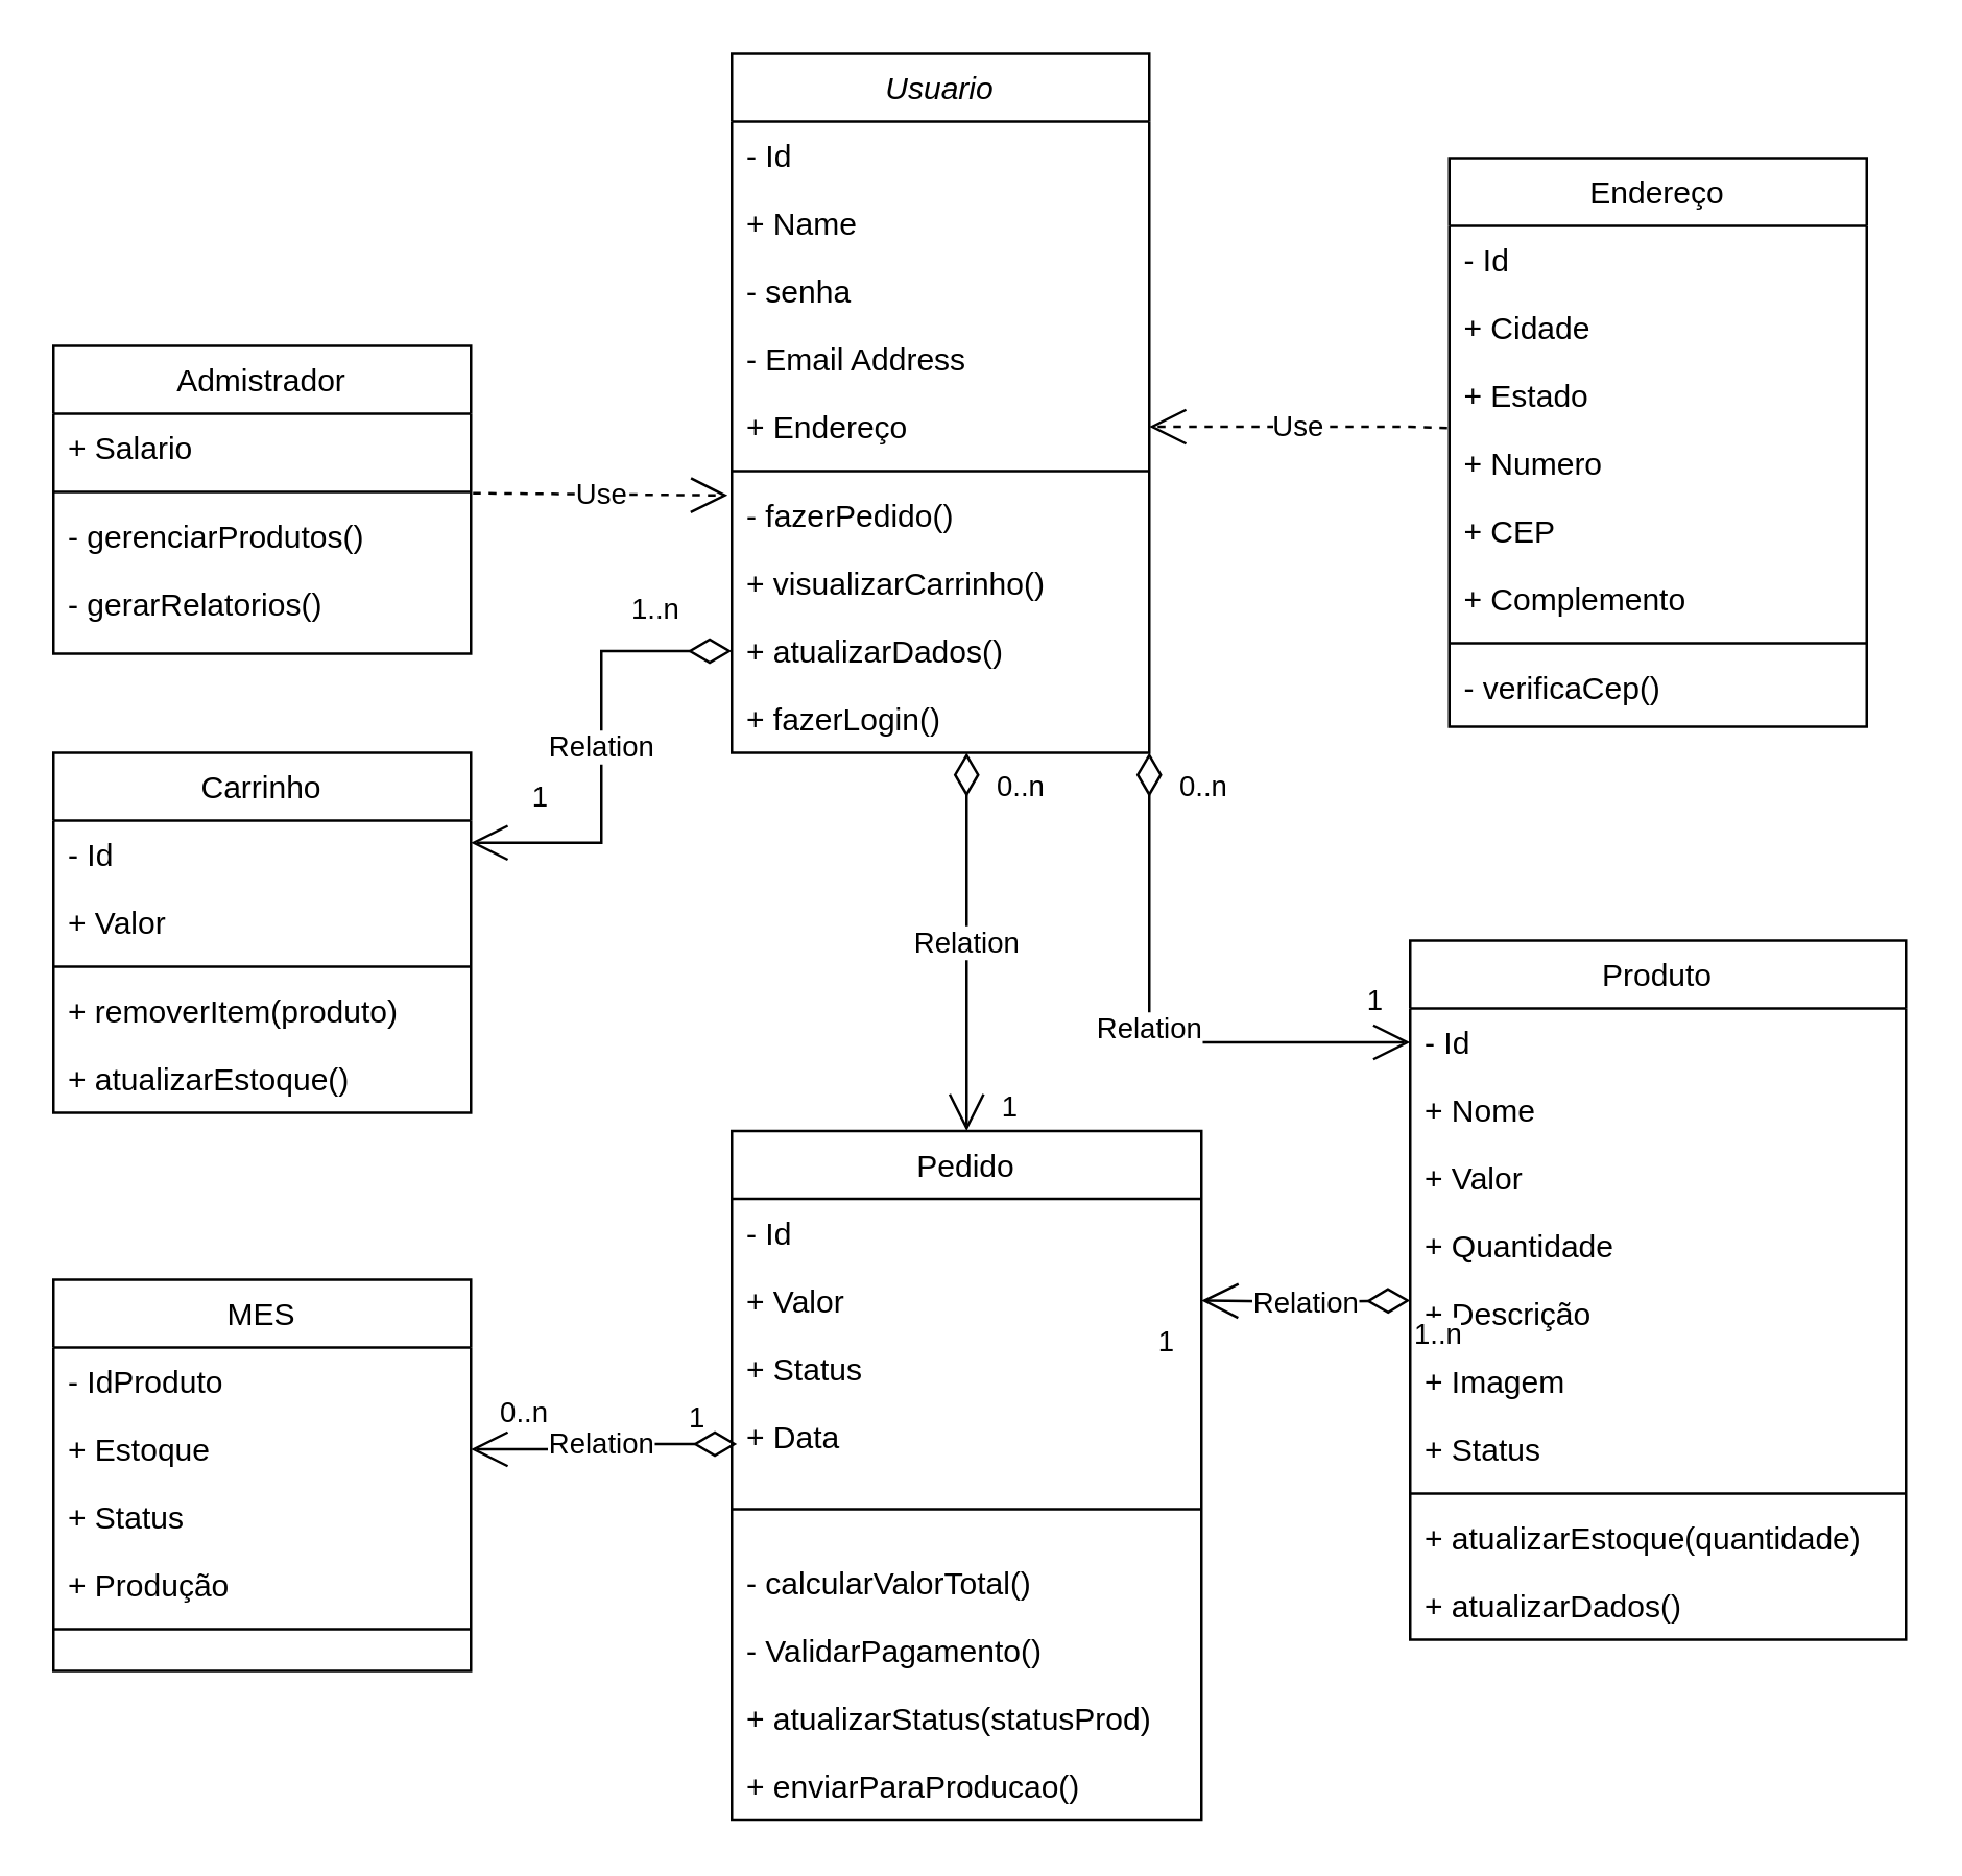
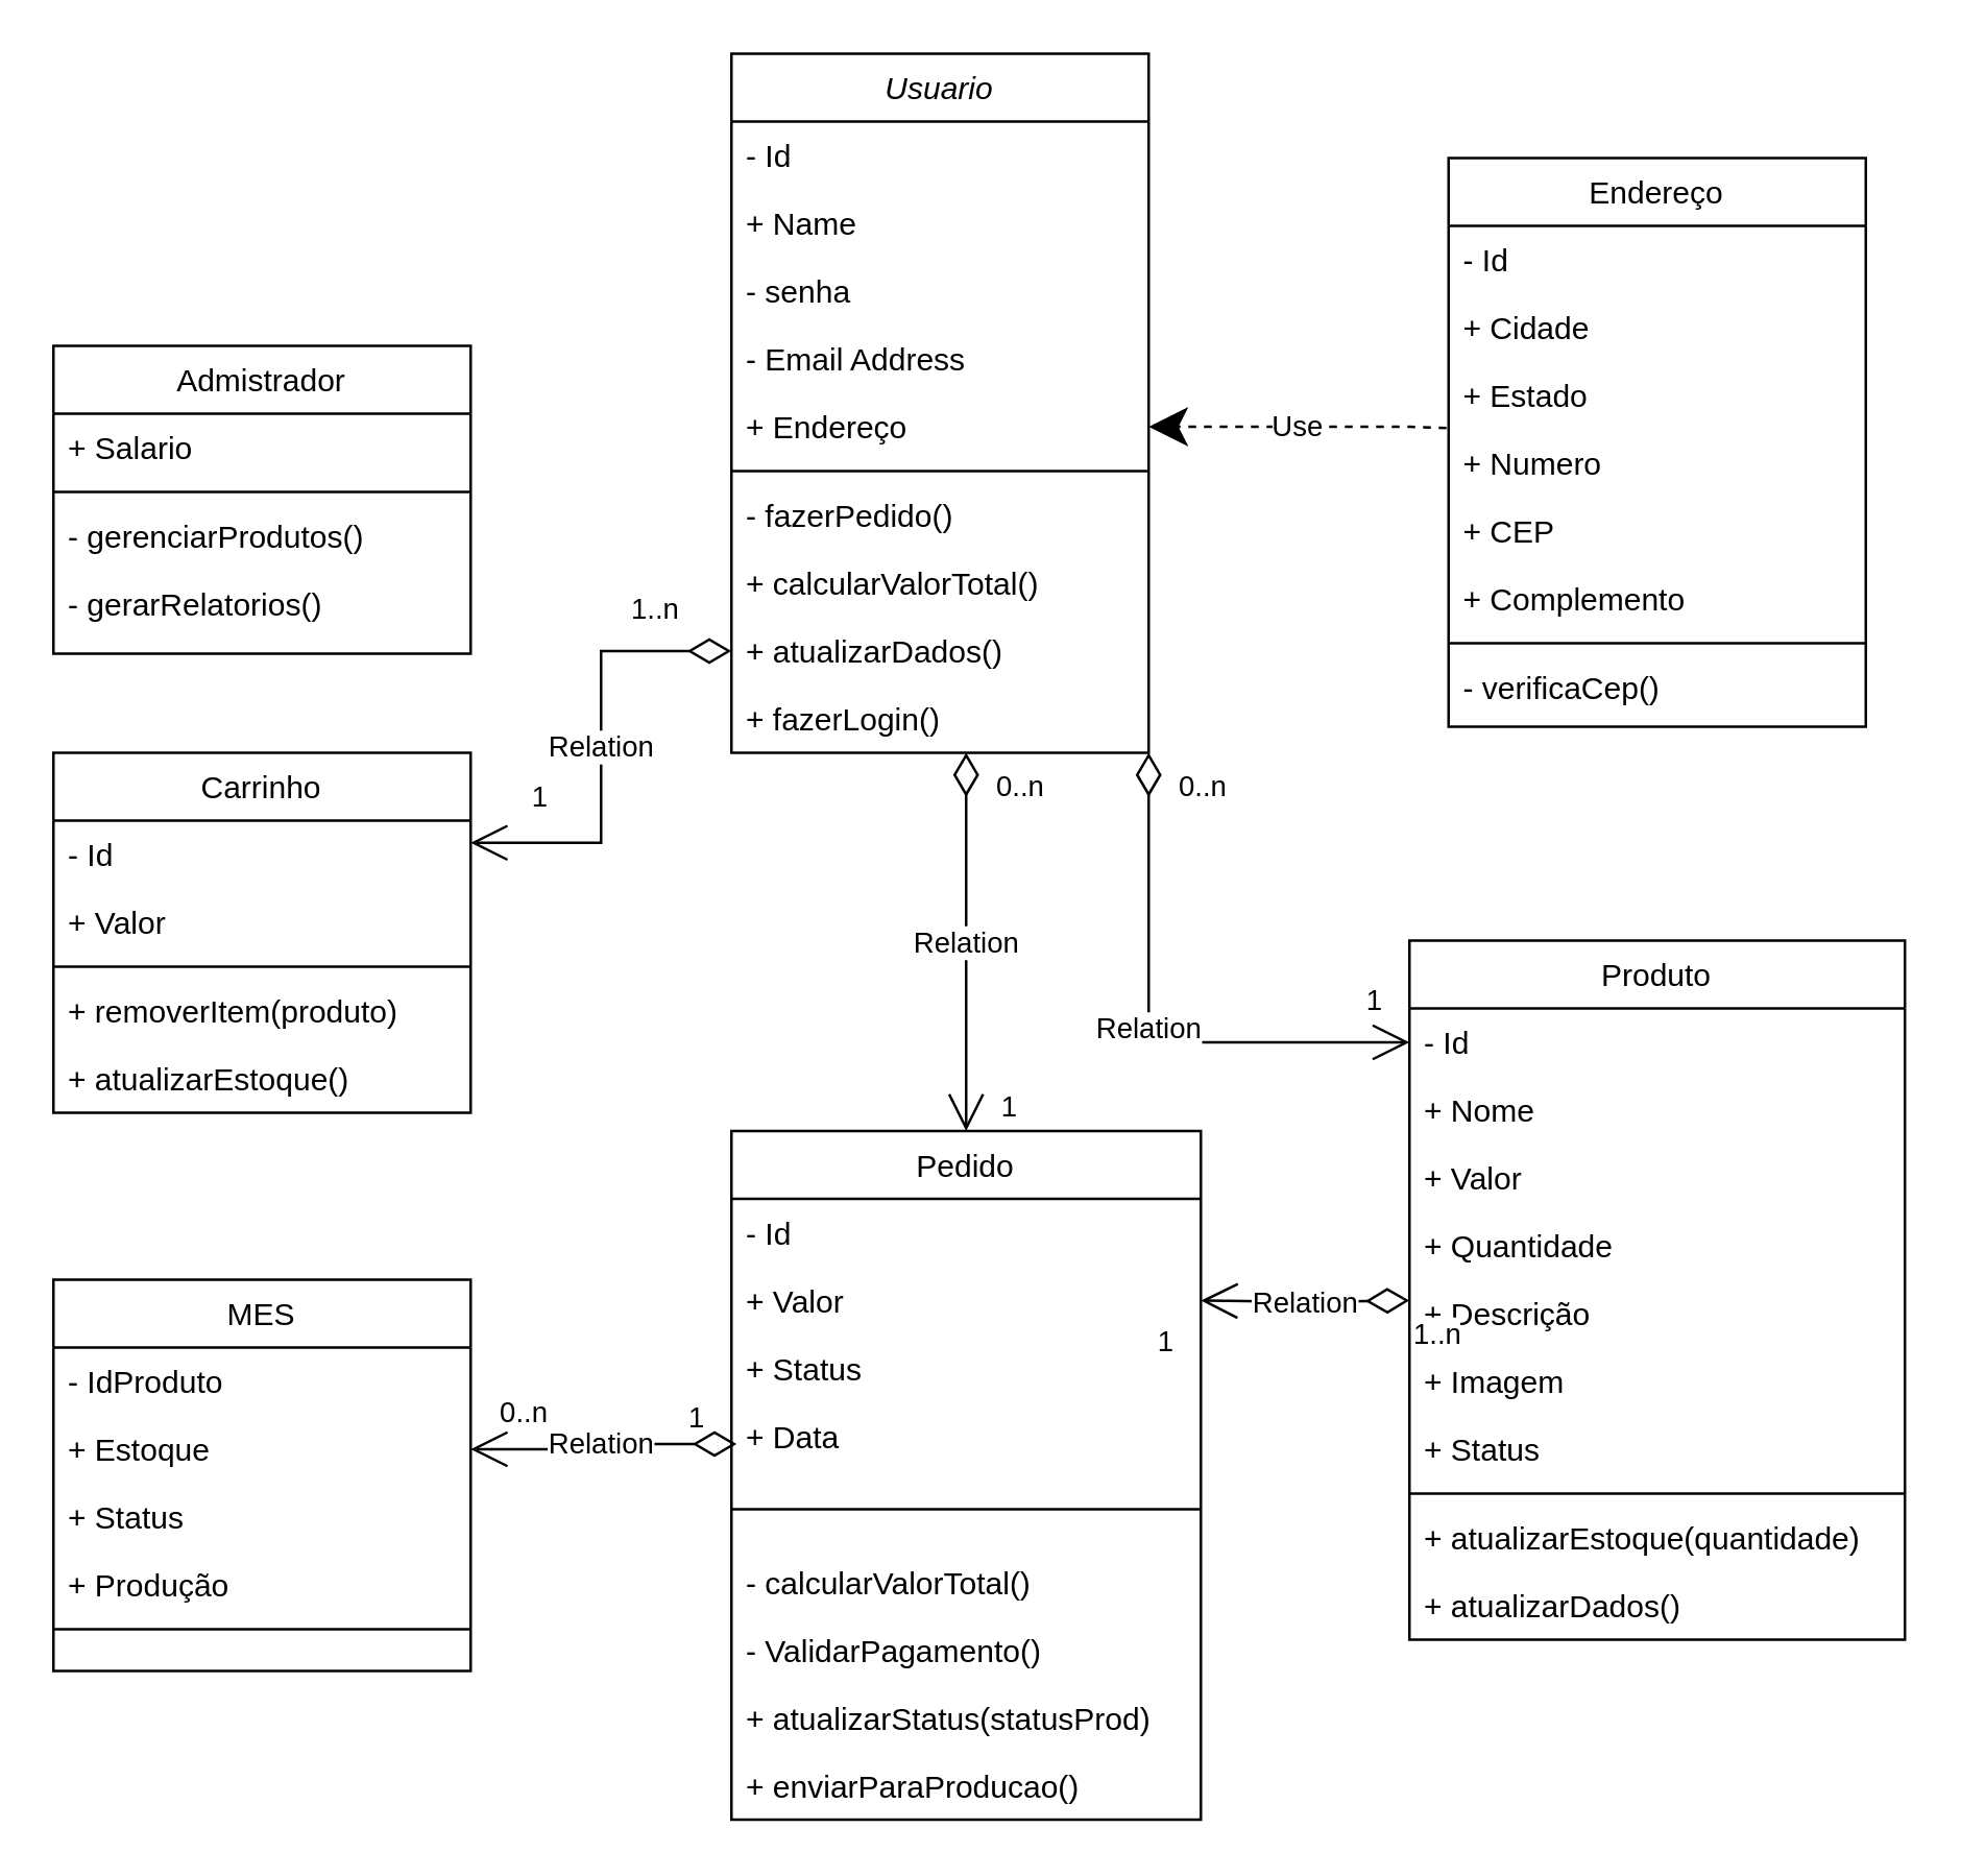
- <mxCell id="69" value="Use" style="endArrow=open;endSize=12;dashed=1;html=1;rounded=0;exitX=-0.005;exitY=-0.019;exitDx=0;exitDy=0;exitPerimeter=0;entryX=1;entryY=0.5;entryDx=0;entryDy=0;" parent="1" source="17" target="7" edge="1"><mxGeometry width="160" relative="1" as="geometry"><mxPoint x="440" y="236.52" as="sourcePoint" /><mxPoint x="470" y="110" as="targetPoint" /><Array as="points"><mxPoint x="540" y="163" /></Array></mxGeometry></mxCell>
+ <mxCell id="69" value="Use" style="endArrow=classic;endSize=12;dashed=1;html=1;rounded=0;exitX=-0.005;exitY=-0.019;exitDx=0;exitDy=0;exitPerimeter=0;entryX=1;entryY=0.5;entryDx=0;entryDy=0;" parent="1" source="17" target="7" edge="1"><mxGeometry width="160" relative="1" as="geometry"><mxPoint x="440" y="236.52" as="sourcePoint" /><mxPoint x="470" y="110" as="targetPoint" /><Array as="points"><mxPoint x="540" y="163" /></Array></mxGeometry></mxCell>
- <mxCell id="70" value="Use" style="endArrow=open;endSize=12;dashed=1;html=1;rounded=0;exitX=1.005;exitY=-0.135;exitDx=0;exitDy=0;exitPerimeter=0;entryX=-0.01;entryY=0.205;entryDx=0;entryDy=0;entryPerimeter=0;" parent="1" target="9" edge="1" source="25"><mxGeometry width="160" relative="1" as="geometry"><mxPoint x="279" y="178" as="sourcePoint" /><mxPoint x="230" y="130" as="targetPoint" /></mxGeometry></mxCell>
- <mxCell id="10" value="+ visualizarCarrinho()" style="text;align=left;verticalAlign=top;spacingLeft=4;spacingRight=4;overflow=hidden;rotatable=0;points=[[0,0.5],[1,0.5]];portConstraint=eastwest;" parent="2" vertex="1"><mxGeometry y="190" width="160" height="26" as="geometry" /></mxCell>
+ <mxCell id="10" value="+ calcularValorTotal()" style="text;align=left;verticalAlign=top;spacingLeft=4;spacingRight=4;overflow=hidden;rotatable=0;points=[[0,0.5],[1,0.5]];portConstraint=eastwest;" parent="2" vertex="1"><mxGeometry y="190" width="160" height="26" as="geometry" /></mxCell>
